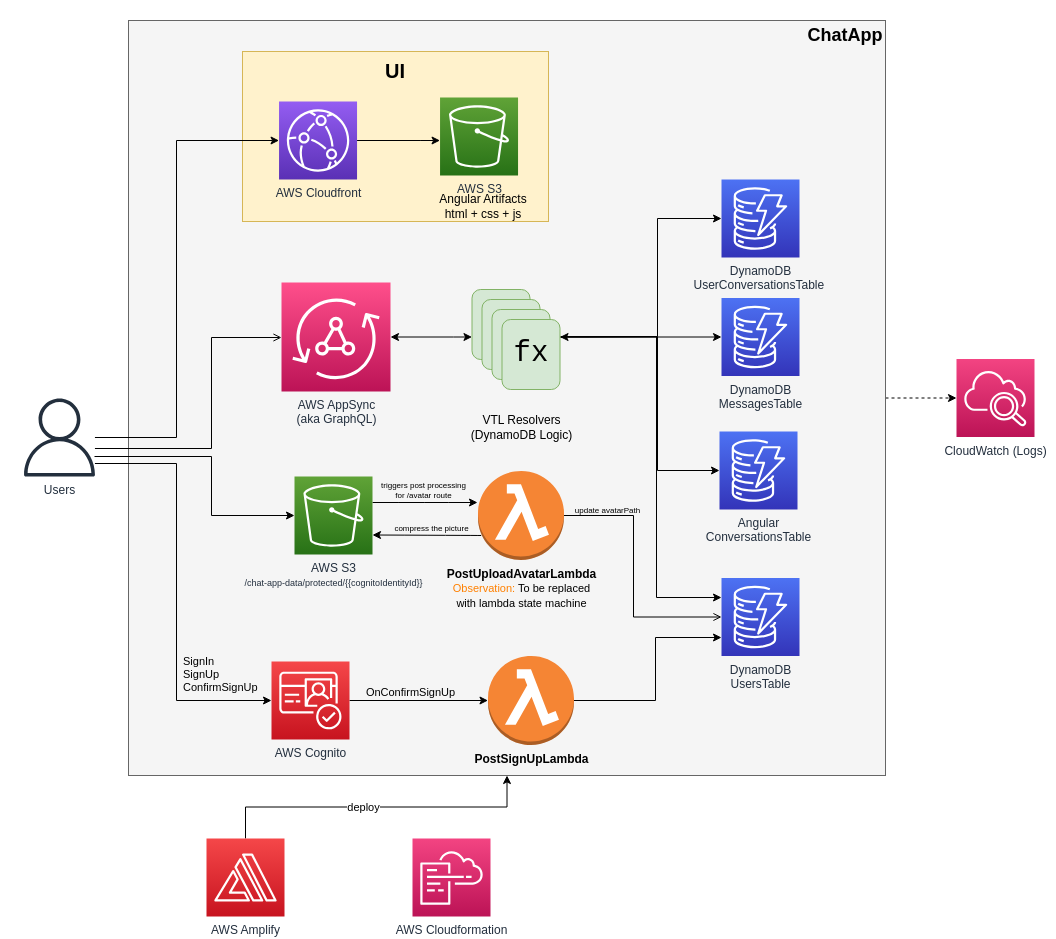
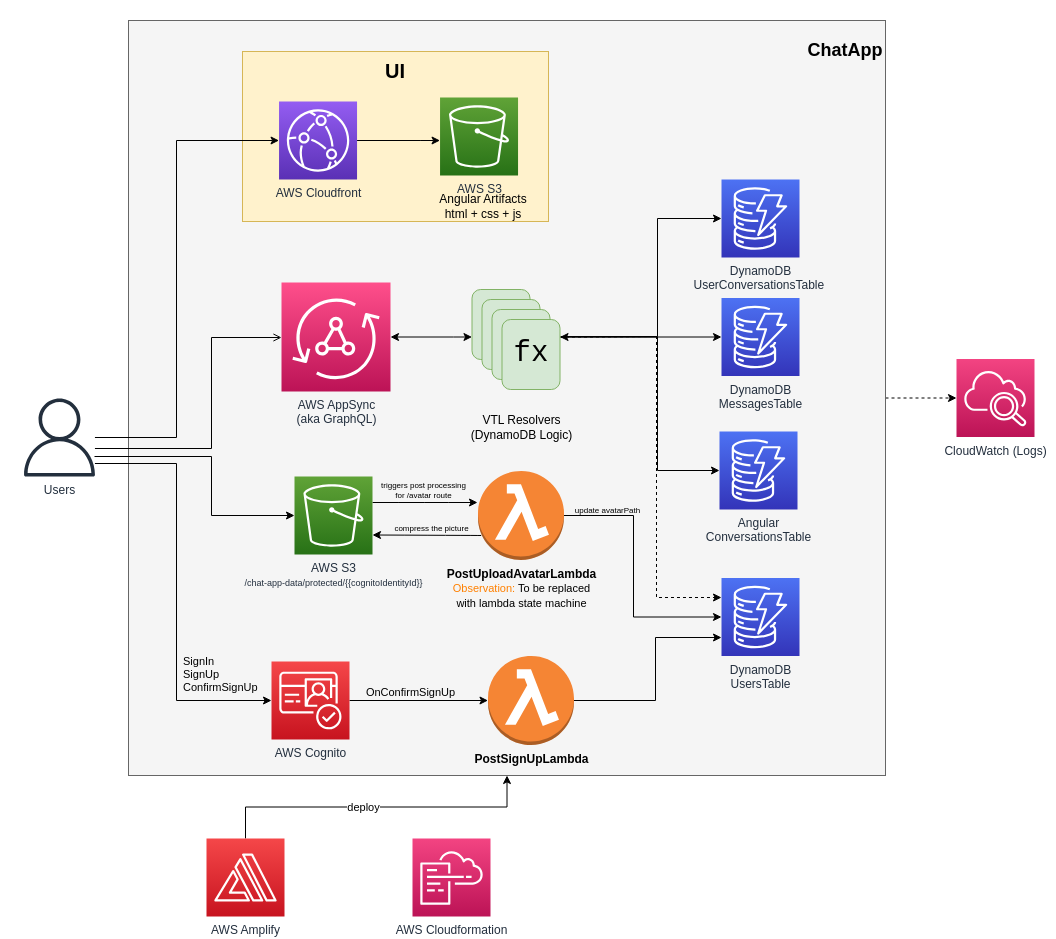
- <mxCell id="39" value="ChatApp" style="text;html=1;strokeColor=none;fillColor=none;align=center;verticalAlign=middle;whiteSpace=wrap;rounded=0;labelBackgroundColor=none;fontFamily=Helvetica;fontSize=18;fontStyle=1" parent="1" vertex="1"><mxGeometry x="815" y="20" width="60" height="30" as="geometry" /></mxCell>
+ <mxCell id="39" value="ChatApp" style="text;html=1;strokeColor=none;fillColor=none;align=center;verticalAlign=middle;whiteSpace=wrap;rounded=0;labelBackgroundColor=none;fontFamily=Helvetica;fontSize=18;fontStyle=1" parent="1" vertex="1"><mxGeometry x="815" y="35" width="60" height="30" as="geometry" /></mxCell>
- <mxCell id="34" style="edgeStyle=orthogonalEdgeStyle;rounded=0;orthogonalLoop=1;jettySize=auto;html=1;entryX=0;entryY=0.25;entryDx=0;entryDy=0;entryPerimeter=0;startArrow=none;startFill=0;exitX=1;exitY=0.25;exitDx=0;exitDy=0;" parent="1" source="35" target="16" edge="1"><mxGeometry relative="1" as="geometry"><mxPoint x="584" y="448" as="sourcePoint" /><Array as="points"><mxPoint x="589" y="337" /><mxPoint x="656" y="336" /><mxPoint x="656" y="681" /></Array></mxGeometry></mxCell>
+ <mxCell id="34" style="edgeStyle=orthogonalEdgeStyle;rounded=0;orthogonalLoop=1;jettySize=auto;html=1;entryX=0;entryY=0.25;entryDx=0;entryDy=0;entryPerimeter=0;startArrow=none;startFill=0;exitX=1;exitY=0.25;exitDx=0;exitDy=0;dashed=1;" parent="1" source="35" target="16" edge="1"><mxGeometry relative="1" as="geometry"><mxPoint x="584" y="448" as="sourcePoint" /><Array as="points"><mxPoint x="589" y="337" /><mxPoint x="656" y="336" /><mxPoint x="656" y="681" /></Array></mxGeometry></mxCell>
- <mxCell id="44" style="edgeStyle=orthogonalEdgeStyle;rounded=0;orthogonalLoop=1;jettySize=auto;html=1;entryX=0;entryY=0.5;entryDx=0;entryDy=0;entryPerimeter=0;fontSize=8;endArrow=open;" parent="1" source="46" target="16" edge="1"><mxGeometry relative="1" as="geometry"><Array as="points"><mxPoint x="633" y="515" /><mxPoint x="633" y="616" /></Array></mxGeometry></mxCell>
+ <mxCell id="44" style="edgeStyle=orthogonalEdgeStyle;rounded=0;orthogonalLoop=1;jettySize=auto;html=1;entryX=0;entryY=0.5;entryDx=0;entryDy=0;entryPerimeter=0;fontSize=8;" parent="1" source="46" target="16" edge="1"><mxGeometry relative="1" as="geometry"><Array as="points"><mxPoint x="633" y="515" /><mxPoint x="633" y="616" /></Array></mxGeometry></mxCell>
